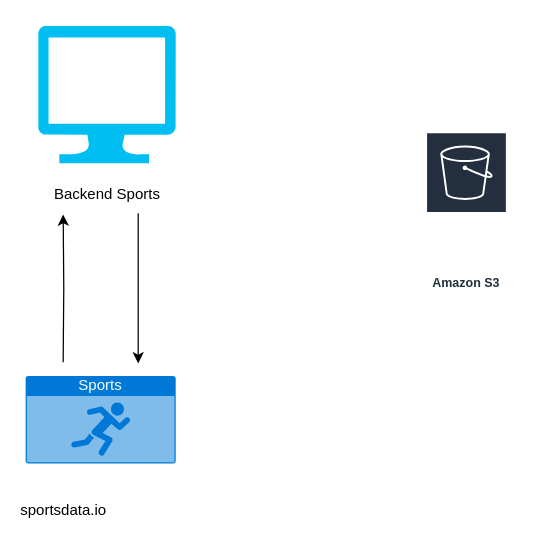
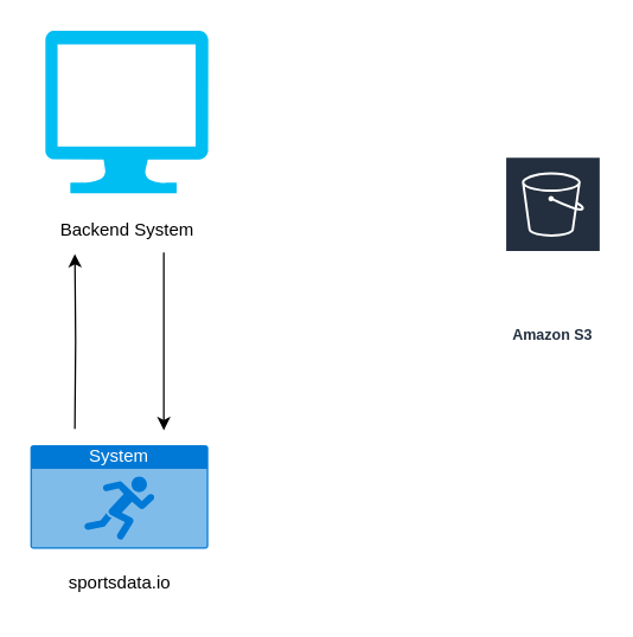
- <mxCell id="4" value="Backend Sports" style="text;html=1;align=center;verticalAlign=middle;resizable=0;points=[];autosize=1;strokeColor=none;fillColor=none;" vertex="1" parent="1"><mxGeometry x="30" y="140" width="110" height="30" as="geometry" /></mxCell>
+ <mxCell id="4" value="Backend System" style="text;html=1;align=center;verticalAlign=middle;resizable=0;points=[];autosize=1;strokeColor=none;fillColor=none;" vertex="1" parent="1"><mxGeometry x="30" y="140" width="110" height="30" as="geometry" /></mxCell>
- <mxCell id="5" value="Sports" style="html=1;whiteSpace=wrap;strokeColor=none;fillColor=#0079D6;labelPosition=center;verticalLabelPosition=middle;verticalAlign=top;align=center;fontSize=12;outlineConnect=0;spacingTop=-6;fontColor=#FFFFFF;sketch=0;shape=mxgraph.sitemap.sports;" vertex="1" parent="1"><mxGeometry x="20" y="300" width="120" height="70" as="geometry" /></mxCell>
+ <mxCell id="5" value="System" style="html=1;whiteSpace=wrap;strokeColor=none;fillColor=#0079D6;labelPosition=center;verticalLabelPosition=middle;verticalAlign=top;align=center;fontSize=12;outlineConnect=0;spacingTop=-6;fontColor=#FFFFFF;sketch=0;shape=mxgraph.sitemap.sports;" vertex="1" parent="1"><mxGeometry x="20" y="300" width="120" height="70" as="geometry" /></mxCell>
- <mxCell id="6" value="sportsdata.io" style="text;html=1;align=center;verticalAlign=middle;resizable=0;points=[];autosize=1;strokeColor=none;fillColor=none;" vertex="1" parent="1"><mxGeometry x="5" y="393" width="90" height="30" as="geometry" /></mxCell>
+ <mxCell id="6" value="sportsdata.io" style="text;html=1;align=center;verticalAlign=middle;resizable=0;points=[];autosize=1;strokeColor=none;fillColor=none;" vertex="1" parent="1"><mxGeometry x="35" y="378" width="90" height="30" as="geometry" /></mxCell>
